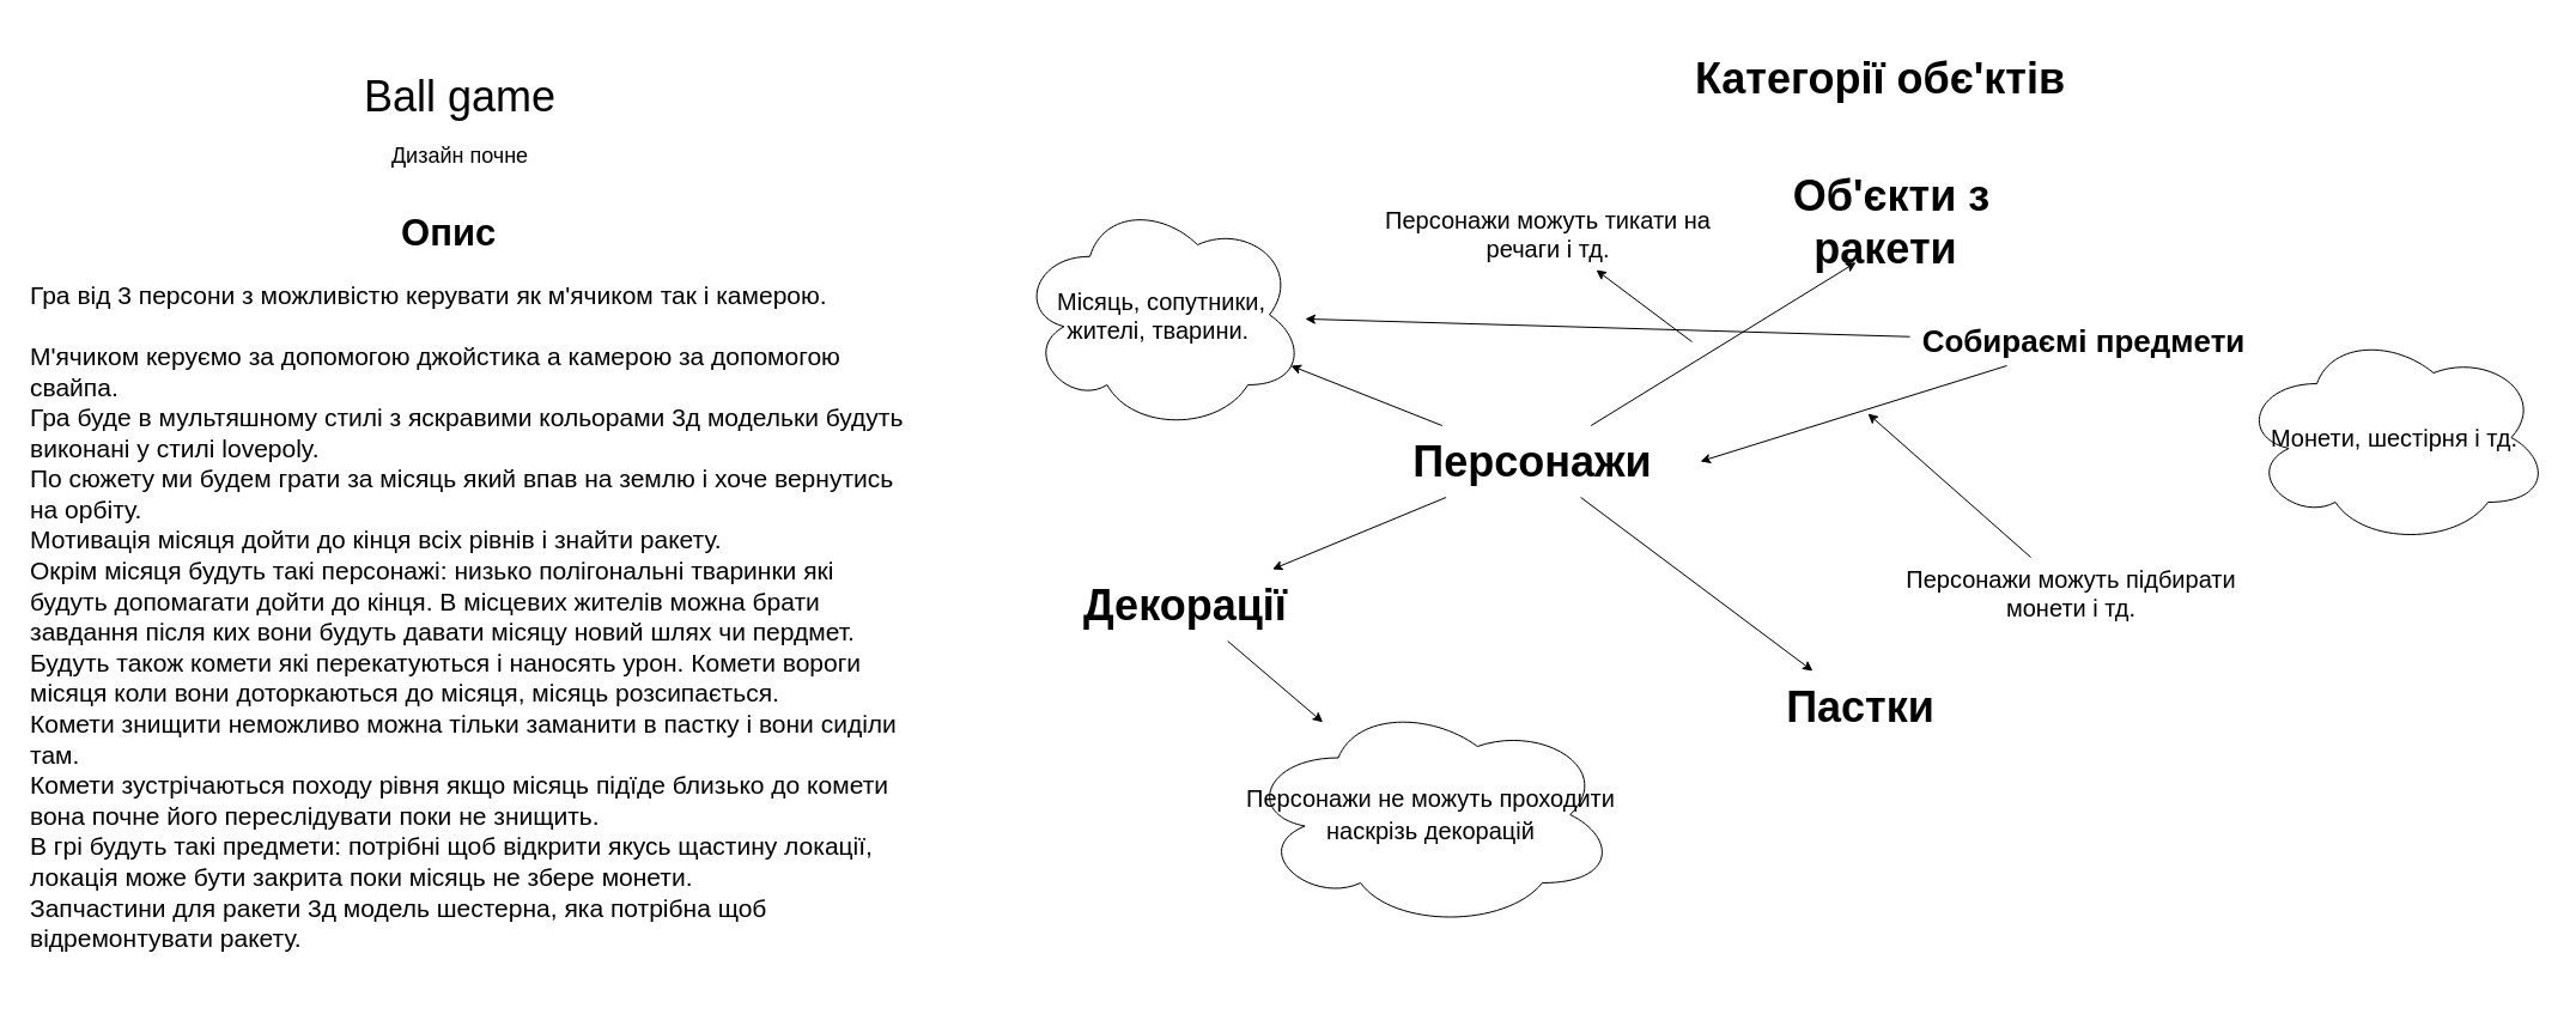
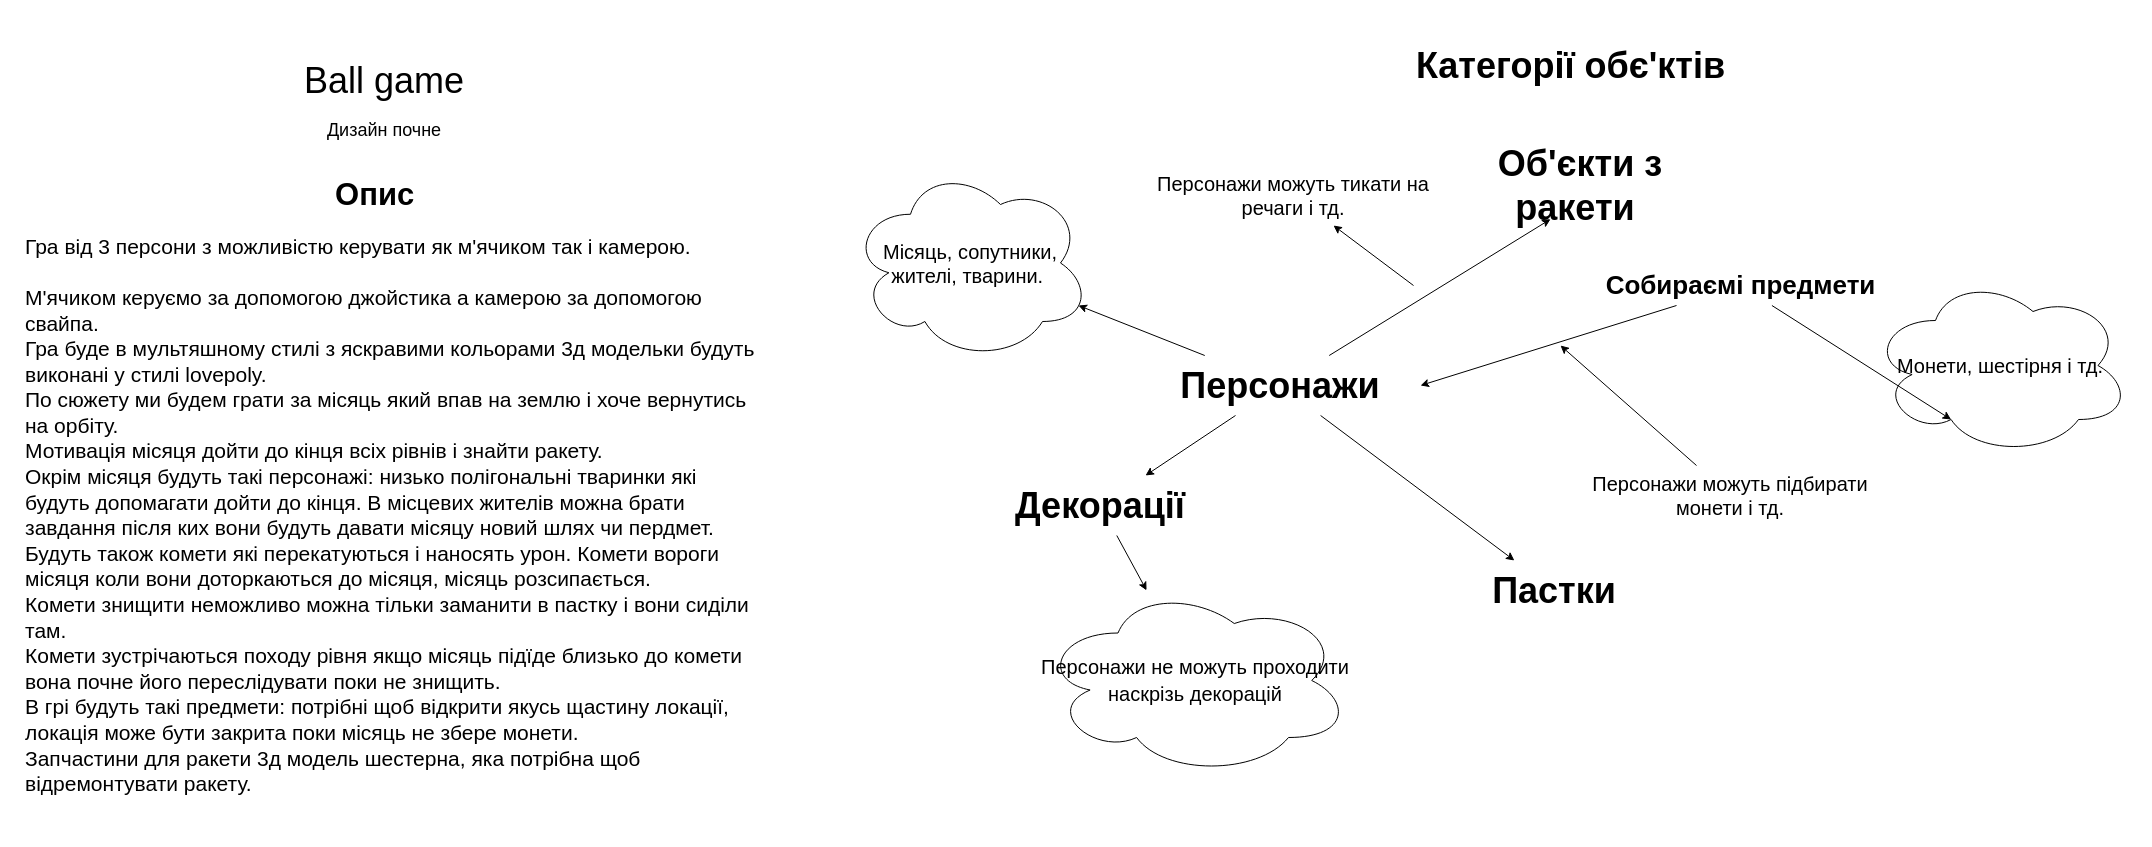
- <mxCell id="11" value="" style="endArrow=classic;html=1;rounded=0;fontSize=20;" parent="1" source="20" target="18" edge="1"><mxGeometry width="50" height="50" relative="1" as="geometry"><mxPoint x="1940.001" y="615" as="sourcePoint" /><mxPoint x="1897.19" y="645" as="targetPoint" /></mxGeometry></mxCell>
+ <mxCell id="11" value="" style="endArrow=classic;html=1;rounded=0;fontSize=20;entryX=0.31;entryY=0.8;entryDx=0;entryDy=0;entryPerimeter=0;" parent="1" source="20" target="10" edge="1"><mxGeometry width="50" height="50" relative="1" as="geometry"><mxPoint x="1940.001" y="615" as="sourcePoint" /><mxPoint x="1897.19" y="645" as="targetPoint" /></mxGeometry></mxCell>
- <mxCell id="8" value="&lt;span style=&quot;font-size: 36px;&quot;&gt;&lt;b&gt;Декорації&lt;/b&gt;&lt;/span&gt;" style="text;html=1;strokeColor=none;fillColor=none;align=center;verticalAlign=middle;whiteSpace=wrap;rounded=0;" parent="1" vertex="1"><mxGeometry x="850" y="475" width="280" height="60" as="geometry" /></mxCell>
+ <mxCell id="8" value="&lt;span style=&quot;font-size: 36px;&quot;&gt;&lt;b&gt;Декорації&lt;/b&gt;&lt;/span&gt;" style="text;html=1;strokeColor=none;fillColor=none;align=center;verticalAlign=middle;whiteSpace=wrap;rounded=0;" parent="1" vertex="1"><mxGeometry x="960" y="475" width="280" height="60" as="geometry" /></mxCell>
